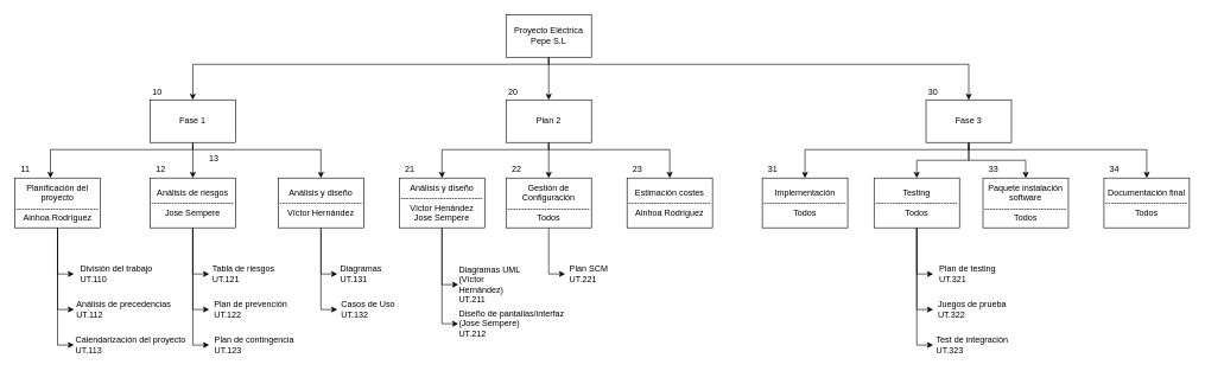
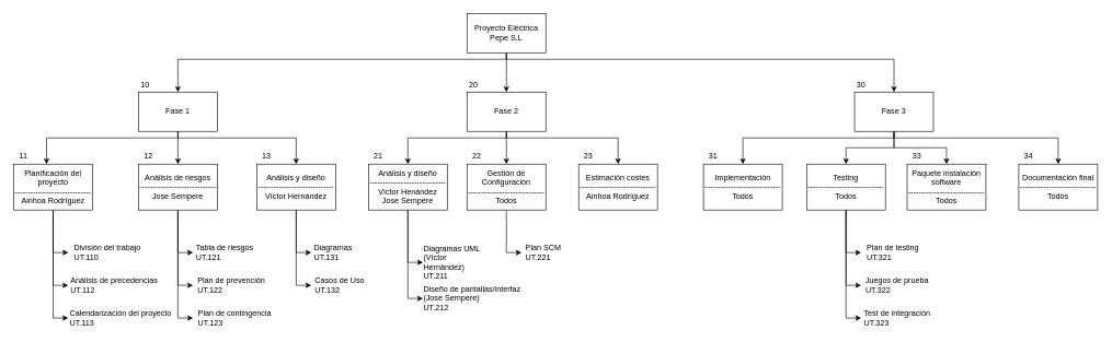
- <mxCell id="13" value="&lt;font style=&quot;vertical-align: inherit&quot;&gt;&lt;font style=&quot;vertical-align: inherit&quot;&gt;Plan 2&lt;/font&gt;&lt;/font&gt;" style="rounded=0;whiteSpace=wrap;html=1;" parent="1" vertex="1"><mxGeometry x="710" y="140" width="120" height="60" as="geometry" /></mxCell>
+ <mxCell id="13" value="&lt;font style=&quot;vertical-align: inherit&quot;&gt;&lt;font style=&quot;vertical-align: inherit&quot;&gt;Fase 2&lt;/font&gt;&lt;/font&gt;" style="rounded=0;whiteSpace=wrap;html=1;" parent="1" vertex="1"><mxGeometry x="710" y="140" width="120" height="60" as="geometry" /></mxCell>
- <mxCell id="39" value="13" style="text;html=1;strokeColor=none;fillColor=none;align=center;verticalAlign=middle;whiteSpace=wrap;rounded=0;" parent="1" vertex="1"><mxGeometry x="285" y="215" width="30" height="15" as="geometry" /></mxCell>
+ <mxCell id="39" value="13" style="text;html=1;strokeColor=none;fillColor=none;align=center;verticalAlign=middle;whiteSpace=wrap;rounded=0;" parent="1" vertex="1"><mxGeometry x="390" y="230" width="30" height="15" as="geometry" /></mxCell>
